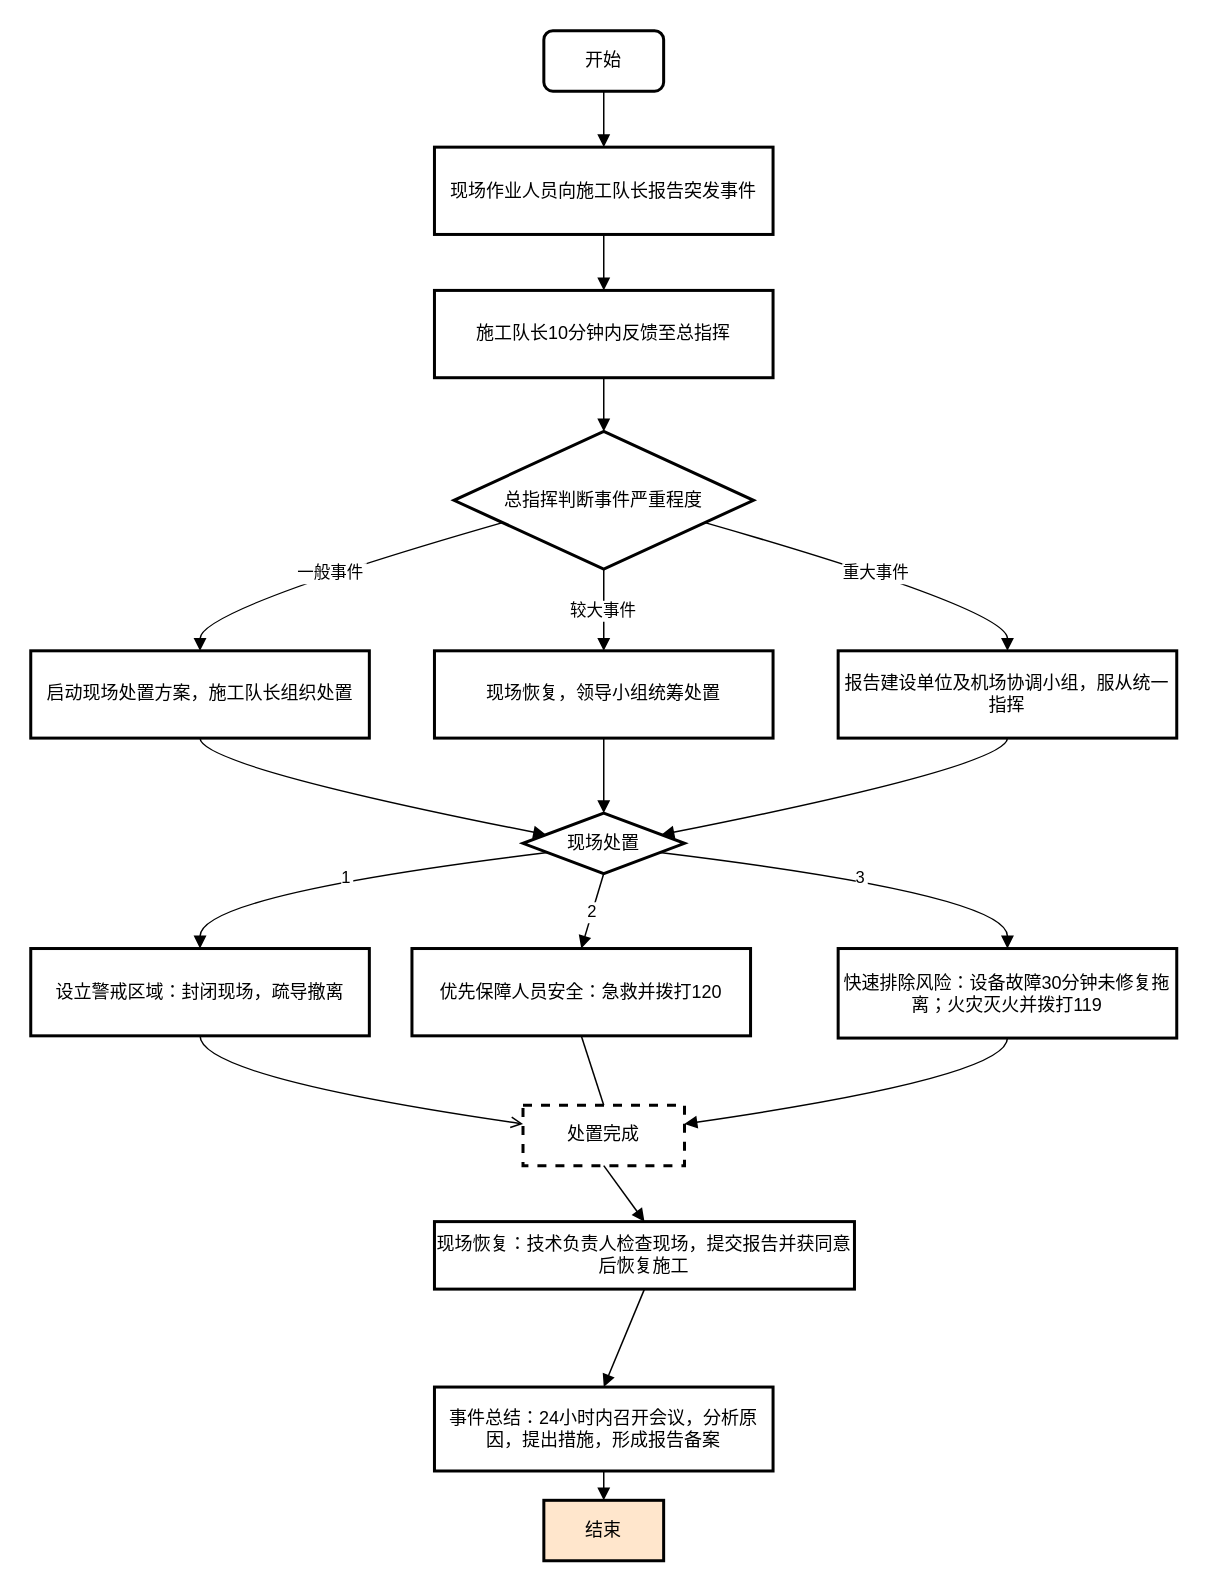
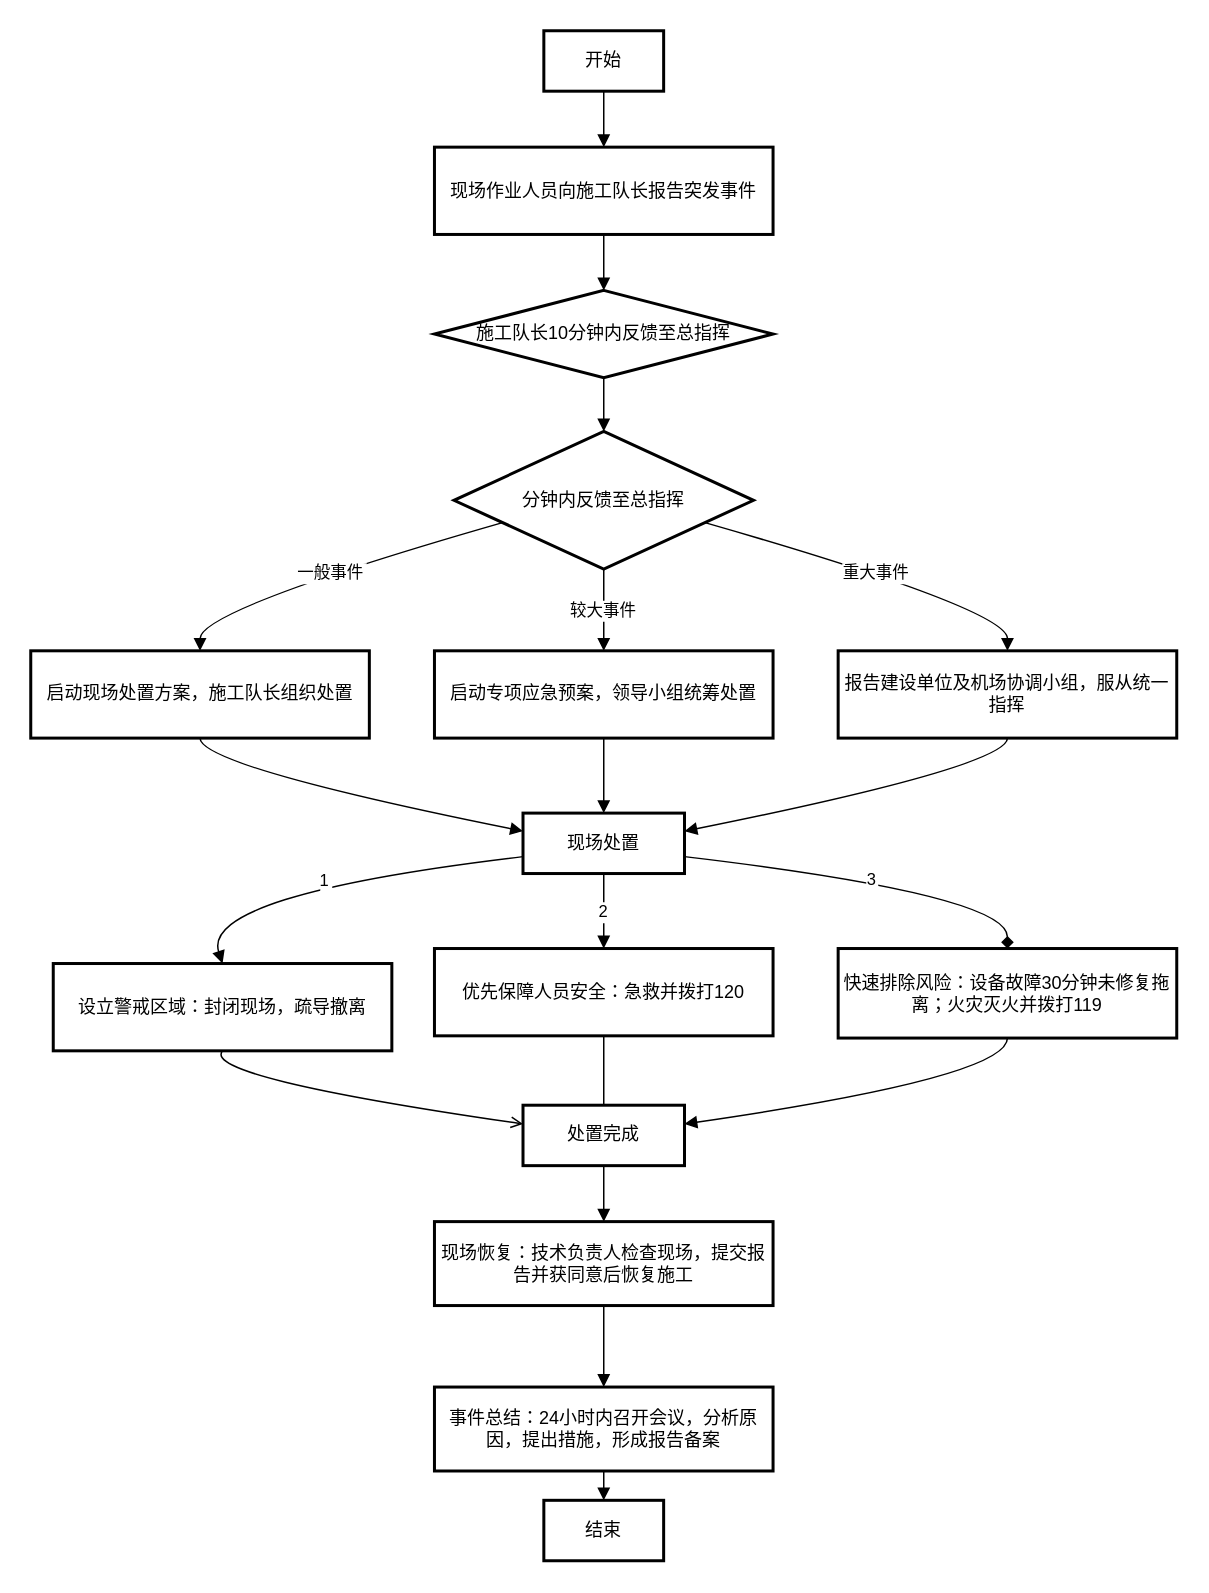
- <mxCell id="3" value="开始" style="whiteSpace=wrap;strokeWidth=2;rounded=1;" vertex="1" parent="2"><mxGeometry x="342.064" width="79.873" height="40.293" as="geometry" /></mxCell>
+ <mxCell id="3" value="开始" style="whiteSpace=wrap;strokeWidth=2;" vertex="1" parent="2"><mxGeometry x="342.064" width="79.873" height="40.293" as="geometry" /></mxCell>
- <mxCell id="5" value="施工队长10分钟内反馈至总指挥" style="whiteSpace=wrap;strokeWidth=2;" vertex="1" parent="2"><mxGeometry x="269.136" y="173.109" width="225.727" height="58.2" as="geometry" /></mxCell>
+ <mxCell id="5" value="施工队长10分钟内反馈至总指挥" style="rhombus;whiteSpace=wrap;strokeWidth=2;" vertex="1" parent="2"><mxGeometry x="269.136" y="173.109" width="225.727" height="58.2" as="geometry" /></mxCell>
- <mxCell id="6" value="总指挥判断事件严重程度" style="rhombus;strokeWidth=2;whiteSpace=wrap;" vertex="1" parent="2"><mxGeometry x="282.159" y="267.125" width="199.682" height="91.778" as="geometry" /></mxCell>
+ <mxCell id="6" value="分钟内反馈至总指挥" style="rhombus;strokeWidth=2;whiteSpace=wrap;" vertex="1" parent="2"><mxGeometry x="282.159" y="267.125" width="199.682" height="91.778" as="geometry" /></mxCell>
- <mxCell id="8" value="现场恢复，领导小组统筹处置" style="whiteSpace=wrap;strokeWidth=2;" vertex="1" parent="2"><mxGeometry x="269.136" y="413.372" width="225.727" height="58.2" as="geometry" /></mxCell>
+ <mxCell id="8" value="启动专项应急预案，领导小组统筹处置" style="whiteSpace=wrap;strokeWidth=2;" vertex="1" parent="2"><mxGeometry x="269.136" y="413.372" width="225.727" height="58.2" as="geometry" /></mxCell>
- <mxCell id="10" value="现场处置" style="rhombus;whiteSpace=wrap;strokeWidth=2;" vertex="1" parent="2"><mxGeometry x="328.173" y="521.565" width="107.655" height="40.293" as="geometry" /></mxCell>
+ <mxCell id="10" value="现场处置" style="whiteSpace=wrap;strokeWidth=2;" vertex="1" parent="2"><mxGeometry x="328.173" y="521.565" width="107.655" height="40.293" as="geometry" /></mxCell>
- <mxCell id="29" value="3" style="curved=1;startArrow=none;endArrow=block;exitX=1;exitY=0.72;entryX=0.5;entryY=0;rounded=0;" edge="1" parent="2" source="10" target="13"><mxGeometry relative="1" as="geometry"><Array as="points"><mxPoint x="651.136" y="576.035" /></Array></mxGeometry></mxCell>
+ <mxCell id="29" value="3" style="curved=1;startArrow=none;endArrow=diamond;exitX=1;exitY=0.72;entryX=0.5;entryY=0;rounded=0;" edge="1" parent="2" source="10" target="13"><mxGeometry relative="1" as="geometry"><Array as="points"><mxPoint x="651.136" y="576.035" /></Array></mxGeometry></mxCell>
- <mxCell id="11" value="设立警戒区域：封闭现场，疏导撤离" style="whiteSpace=wrap;strokeWidth=2;" vertex="1" parent="2"><mxGeometry y="611.851" width="225.727" height="58.2" as="geometry" /></mxCell>
+ <mxCell id="11" value="设立警戒区域：封闭现场，疏导撤离" style="whiteSpace=wrap;strokeWidth=2;" vertex="1" parent="2"><mxGeometry x="15" y="621.851" width="225.727" height="58.2" as="geometry" /></mxCell>
- <mxCell id="12" value="优先保障人员安全：急救并拨打120" style="whiteSpace=wrap;strokeWidth=2;" vertex="1" parent="2"><mxGeometry x="254.136" y="611.851" width="225.727" height="58.2" as="geometry" /></mxCell>
+ <mxCell id="12" value="优先保障人员安全：急救并拨打120" style="whiteSpace=wrap;strokeWidth=2;" vertex="1" parent="2"><mxGeometry x="269.136" y="611.851" width="225.727" height="58.2" as="geometry" /></mxCell>
- <mxCell id="14" value="处置完成" style="whiteSpace=wrap;strokeWidth=2;dashed=1;" vertex="1" parent="2"><mxGeometry x="328.173" y="716.313" width="107.655" height="40.293" as="geometry" /></mxCell>
+ <mxCell id="14" value="处置完成" style="whiteSpace=wrap;strokeWidth=2;" vertex="1" parent="2"><mxGeometry x="328.173" y="716.313" width="107.655" height="40.293" as="geometry" /></mxCell>
- <mxCell id="15" value="现场恢复：技术负责人检查现场，提交报告并获同意后恢复施工" style="whiteSpace=wrap;strokeWidth=2;" vertex="1" parent="2"><mxGeometry x="269.136" y="793.914" width="280" height="45" as="geometry" /></mxCell>
+ <mxCell id="15" value="现场恢复：技术负责人检查现场，提交报告并获同意后恢复施工" style="whiteSpace=wrap;strokeWidth=2;" vertex="1" parent="2"><mxGeometry x="269.136" y="793.914" width="225.727" height="55.962" as="geometry" /></mxCell>
- <mxCell id="17" value="结束" style="whiteSpace=wrap;strokeWidth=2;fillColor=#ffe6cc;" vertex="1" parent="2"><mxGeometry x="342.064" y="979.707" width="79.873" height="40.293" as="geometry" /></mxCell>
+ <mxCell id="17" value="结束" style="whiteSpace=wrap;strokeWidth=2;" vertex="1" parent="2"><mxGeometry x="342.064" y="979.707" width="79.873" height="40.293" as="geometry" /></mxCell>
